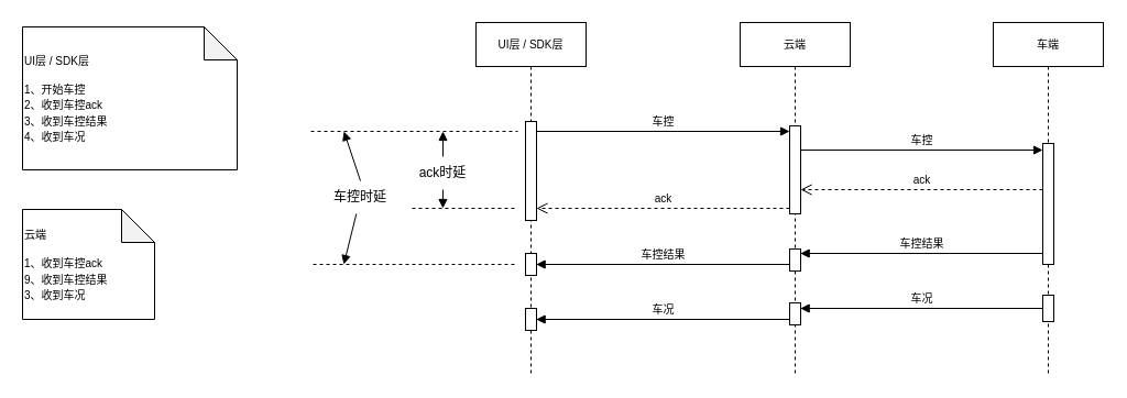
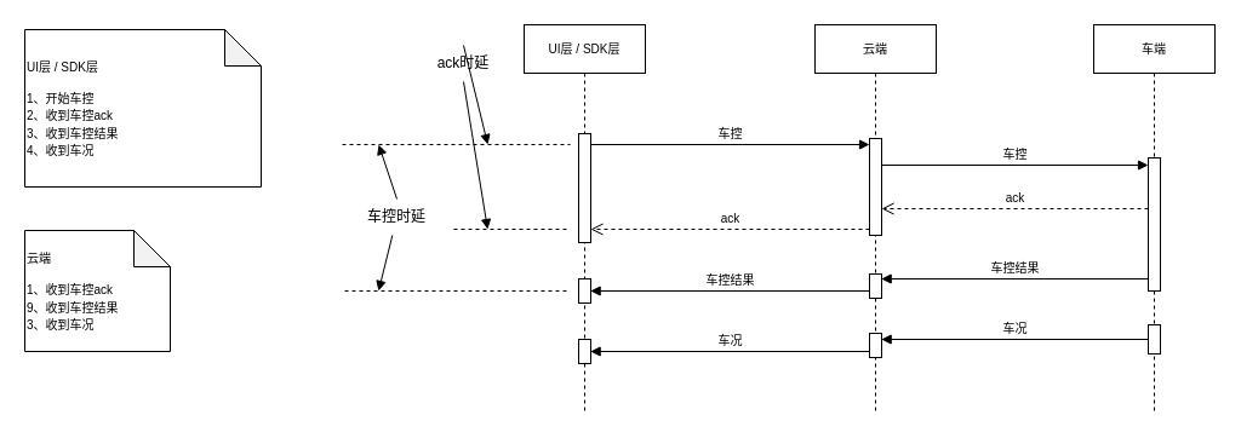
- <mxCell id="24" value="ack时延" style="text;html=1;align=center;verticalAlign=middle;whiteSpace=wrap;rounded=0;" parent="1" vertex="1"><mxGeometry x="372" y="142" width="60" height="30" as="geometry" /></mxCell>
+ <mxCell id="24" value="ack时延" style="text;html=1;align=center;verticalAlign=middle;whiteSpace=wrap;rounded=0;" parent="1" vertex="1"><mxGeometry x="352" y="37" width="60" height="30" as="geometry" /></mxCell>
